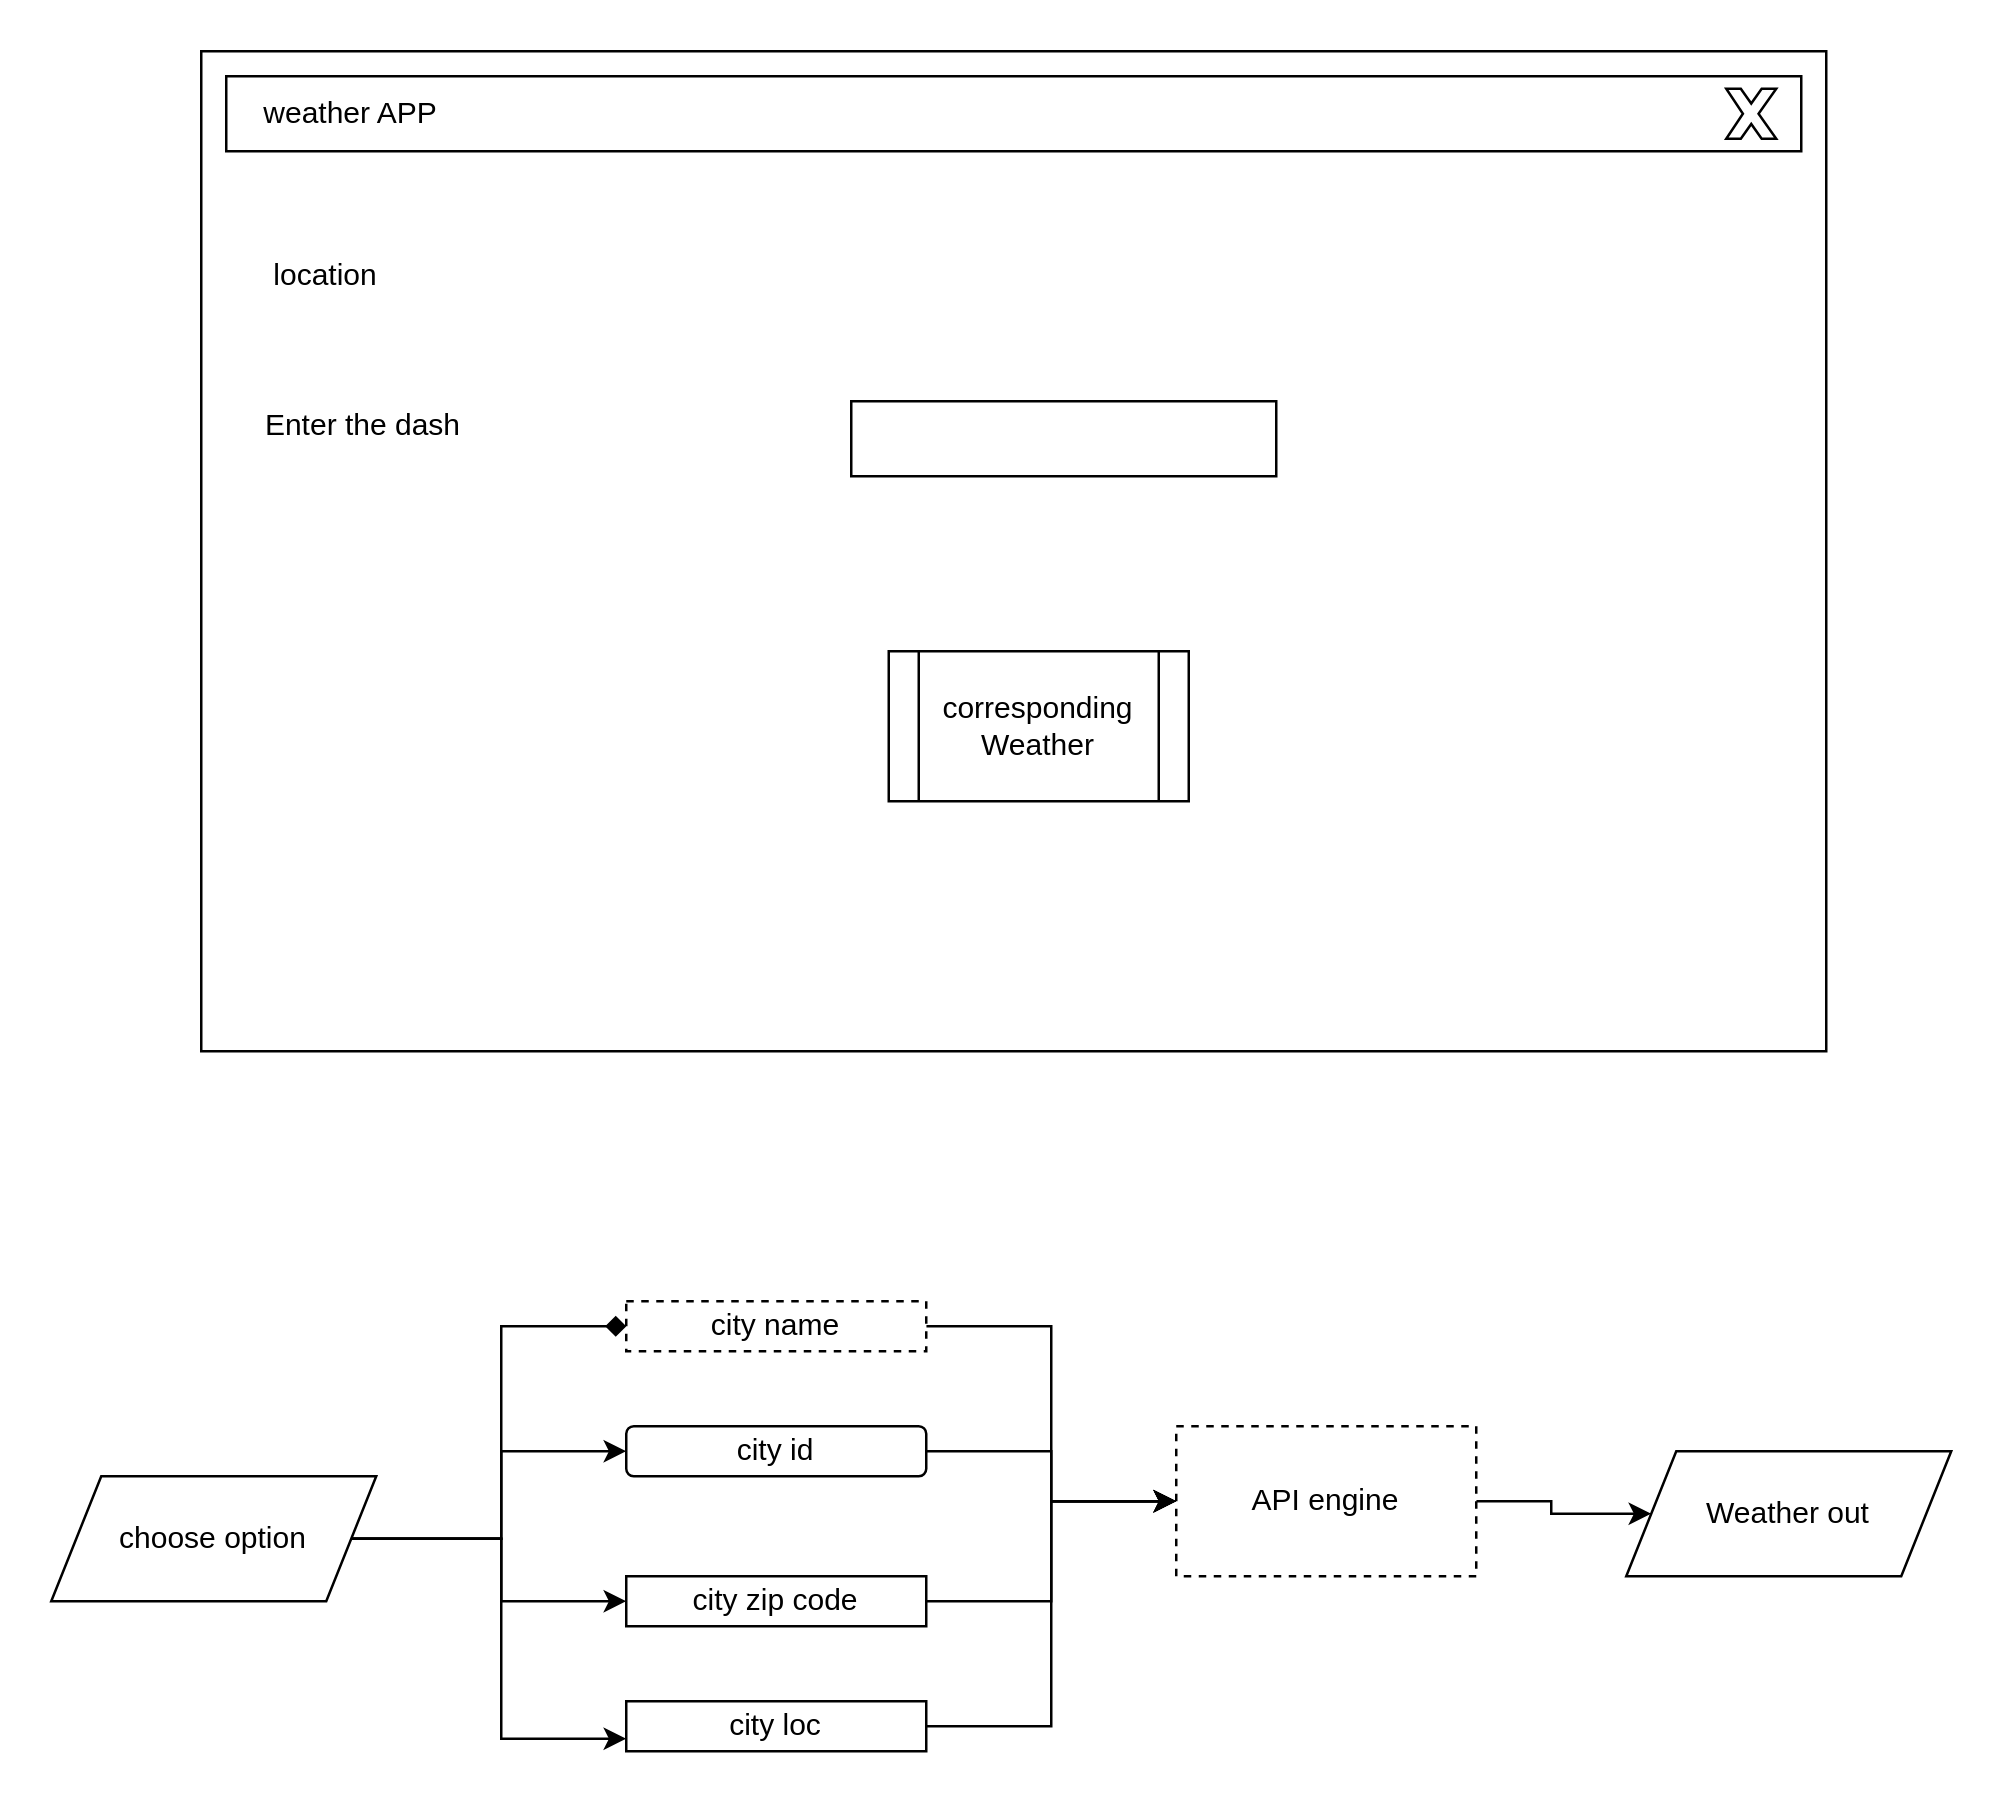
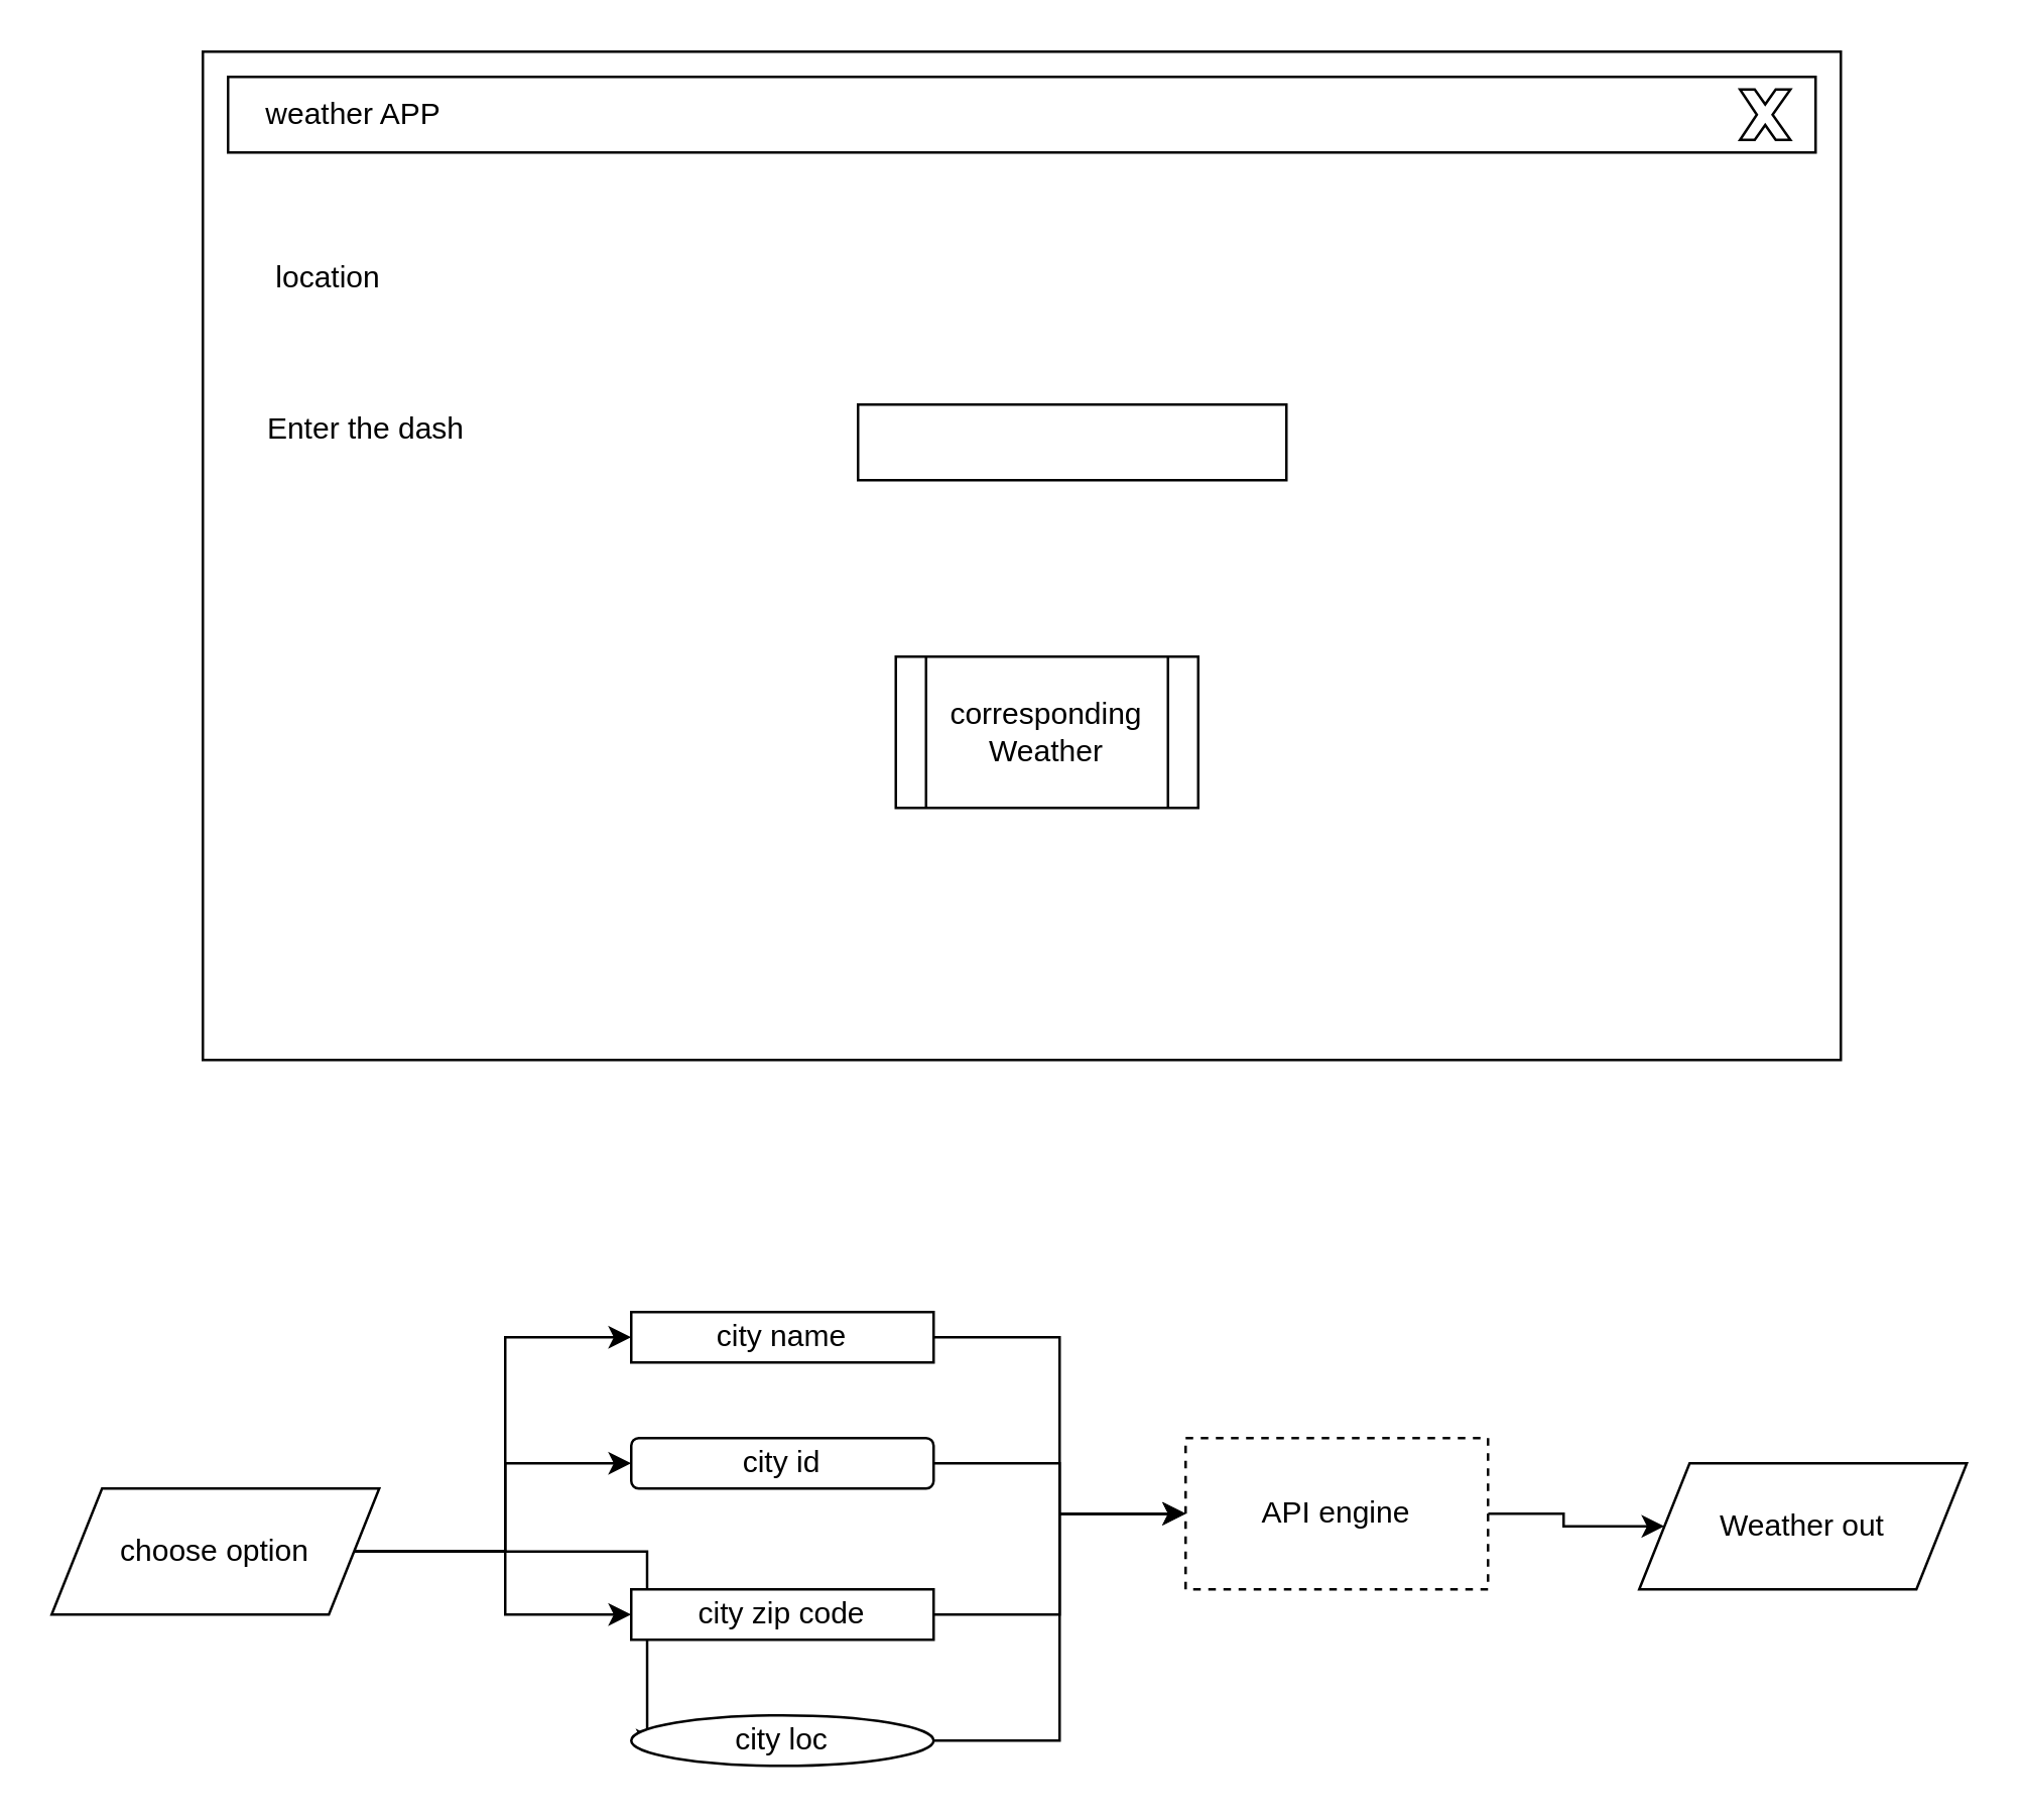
- <mxCell id="10" style="edgeStyle=orthogonalEdgeStyle;rounded=0;orthogonalLoop=1;jettySize=auto;html=1;entryX=0;entryY=0.5;entryDx=0;entryDy=0;endArrow=diamond;" edge="1" parent="1" source="14" target="16"><mxGeometry relative="1" as="geometry" /></mxCell>
+ <mxCell id="10" style="edgeStyle=orthogonalEdgeStyle;rounded=0;orthogonalLoop=1;jettySize=auto;html=1;entryX=0;entryY=0.5;entryDx=0;entryDy=0;" edge="1" parent="1" source="14" target="16"><mxGeometry relative="1" as="geometry" /></mxCell>
- <mxCell id="16" value="city name" style="rounded=0;whiteSpace=wrap;html=1;dashed=1;" vertex="1" parent="1"><mxGeometry x="250" y="520" width="120" height="20" as="geometry" /></mxCell>
+ <mxCell id="16" value="city name" style="rounded=0;whiteSpace=wrap;html=1;" vertex="1" parent="1"><mxGeometry x="250" y="520" width="120" height="20" as="geometry" /></mxCell>
- <mxCell id="22" value="city loc" style="rounded=0;whiteSpace=wrap;html=1;" vertex="1" parent="1"><mxGeometry x="250" y="680" width="120" height="20" as="geometry" /></mxCell>
+ <mxCell id="22" value="city loc" style="ellipse;whiteSpace=wrap;html=1;" vertex="1" parent="1"><mxGeometry x="250" y="680" width="120" height="20" as="geometry" /></mxCell>
